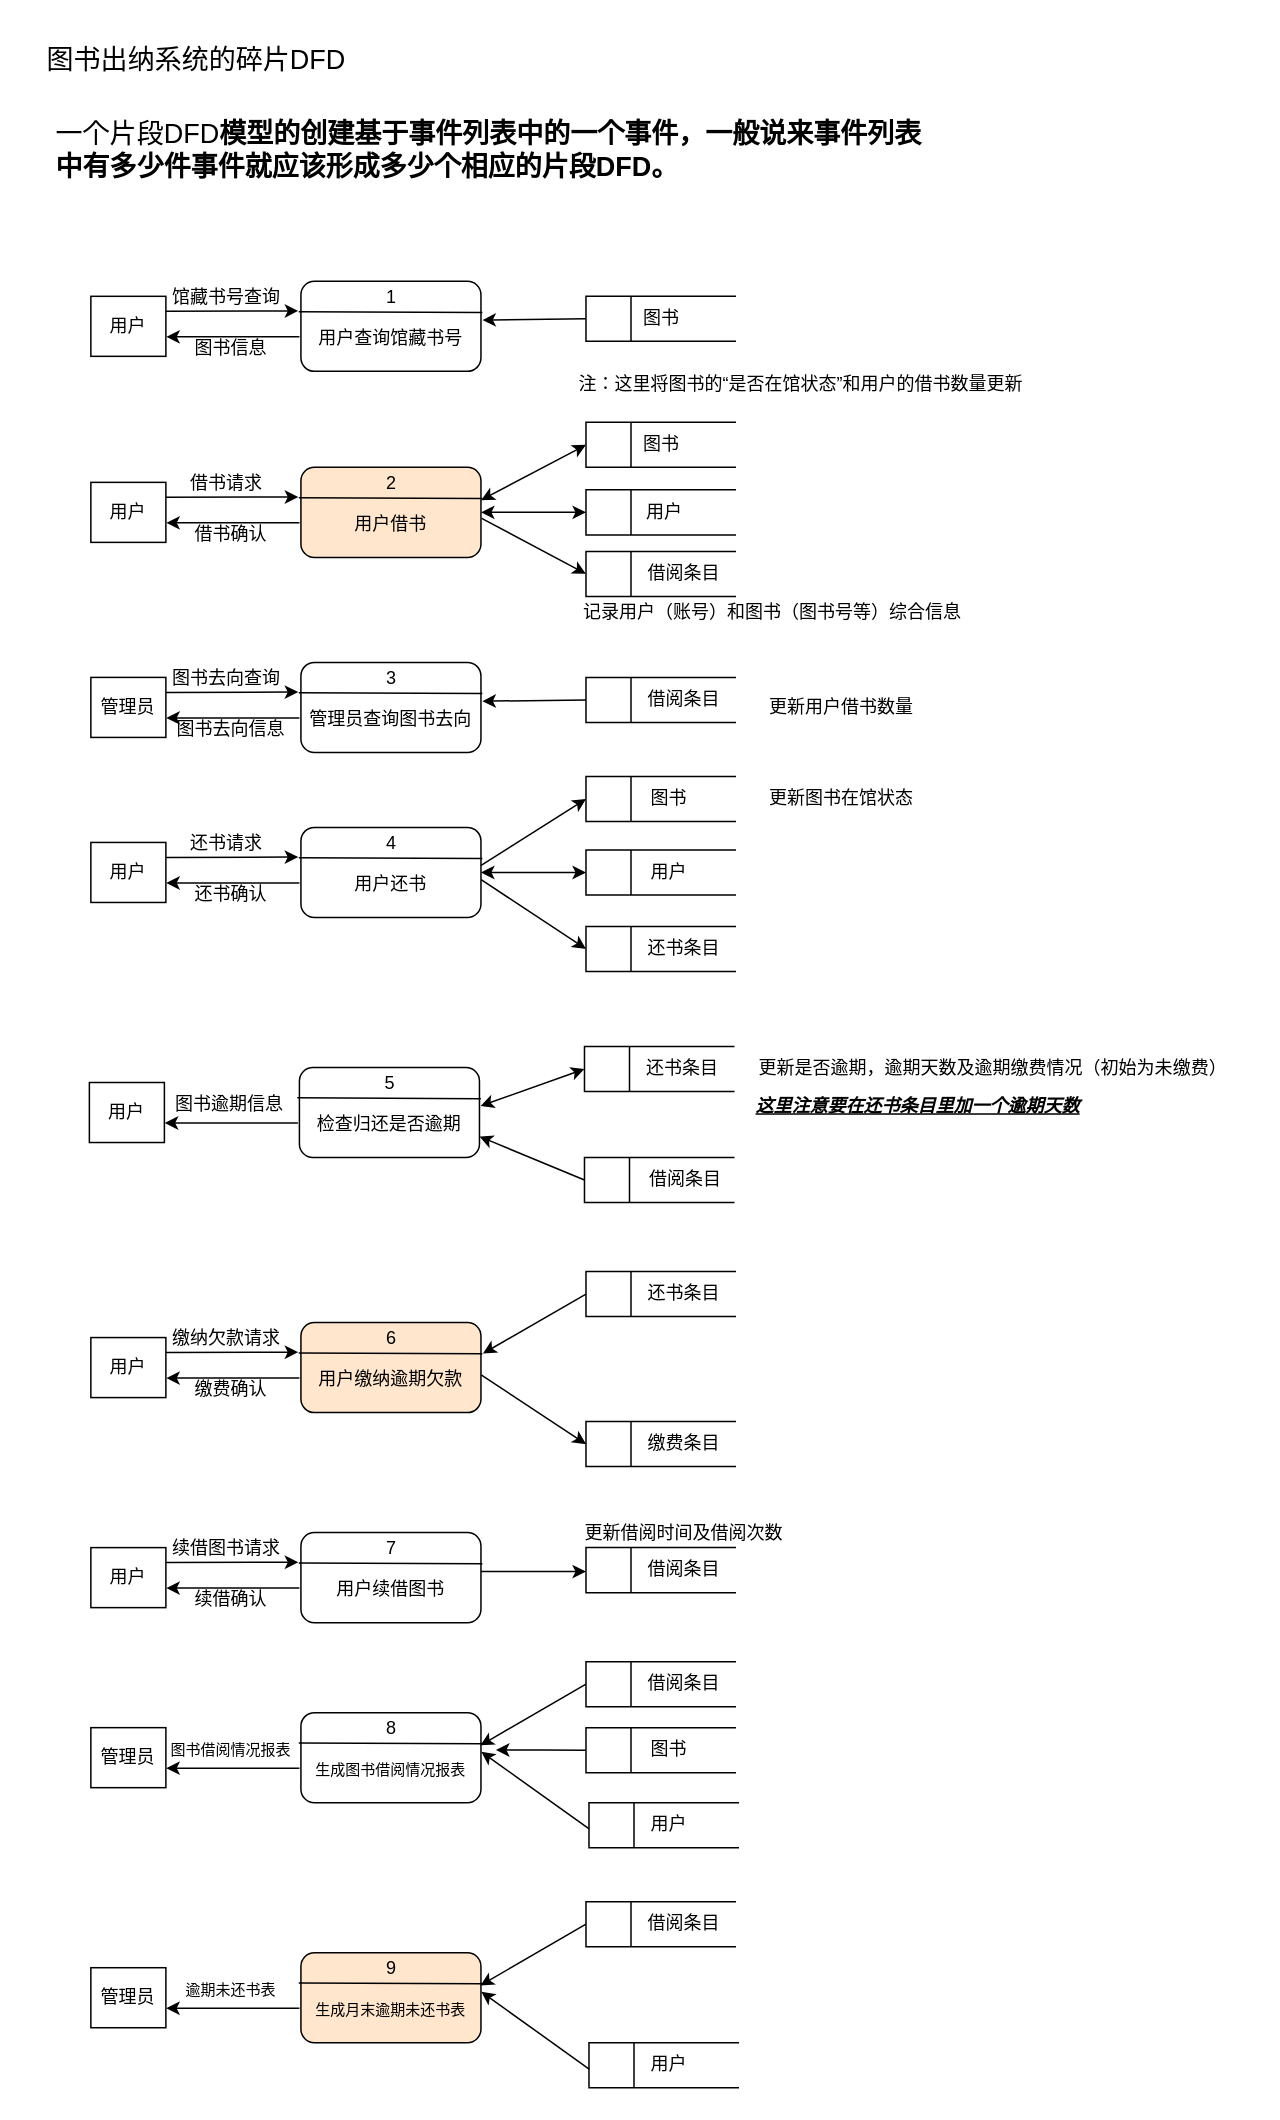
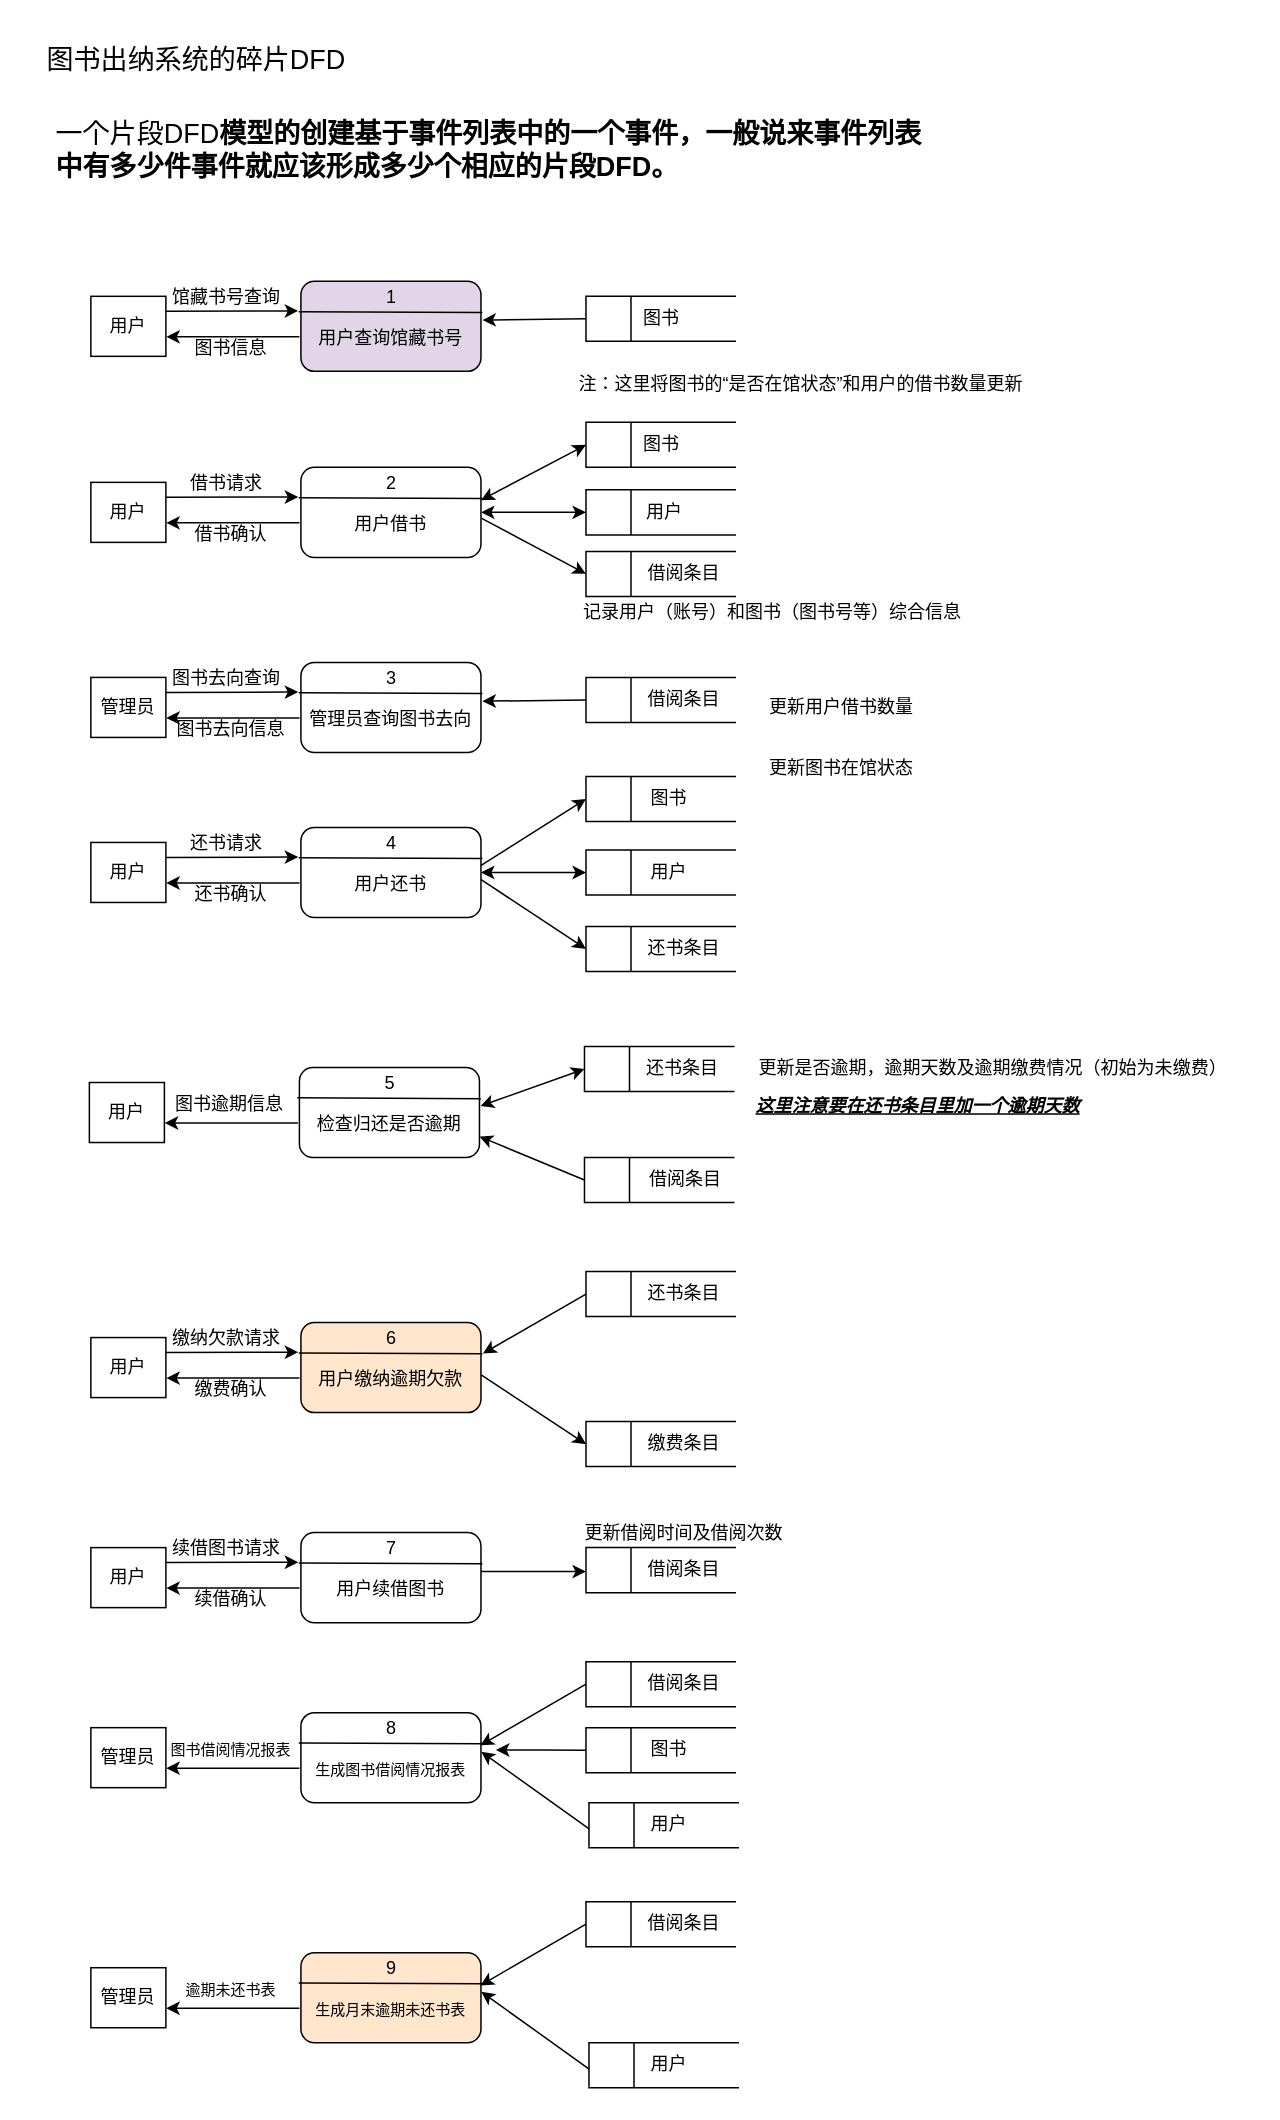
- <mxCell id="4" value="&lt;br&gt;用户查询馆藏书号" style="rounded=1;whiteSpace=wrap;html=1;" vertex="1" parent="1"><mxGeometry x="200" y="187" width="120" height="60" as="geometry" /></mxCell>
+ <mxCell id="4" value="&lt;br&gt;用户查询馆藏书号" style="rounded=1;whiteSpace=wrap;html=1;fillColor=#e1d5e7;" vertex="1" parent="1"><mxGeometry x="200" y="187" width="120" height="60" as="geometry" /></mxCell>
- <mxCell id="15" value="&lt;br&gt;用户借书" style="rounded=1;whiteSpace=wrap;html=1;fillColor=#ffe6cc;" vertex="1" parent="1"><mxGeometry x="200" y="311" width="120" height="60" as="geometry" /></mxCell>
+ <mxCell id="15" value="&lt;br&gt;用户借书" style="rounded=1;whiteSpace=wrap;html=1;" vertex="1" parent="1"><mxGeometry x="200" y="311" width="120" height="60" as="geometry" /></mxCell>
- <mxCell id="84" value="更新图书在馆状态" style="text;html=1;align=center;verticalAlign=middle;resizable=0;points=[];autosize=1;strokeColor=none;fillColor=none;" vertex="1" parent="1"><mxGeometry x="500" y="517" width="120" height="30" as="geometry" /></mxCell>
+ <mxCell id="84" value="更新图书在馆状态" style="text;html=1;align=center;verticalAlign=middle;resizable=0;points=[];autosize=1;strokeColor=none;fillColor=none;" vertex="1" parent="1"><mxGeometry x="500" y="497" width="120" height="30" as="geometry" /></mxCell>
